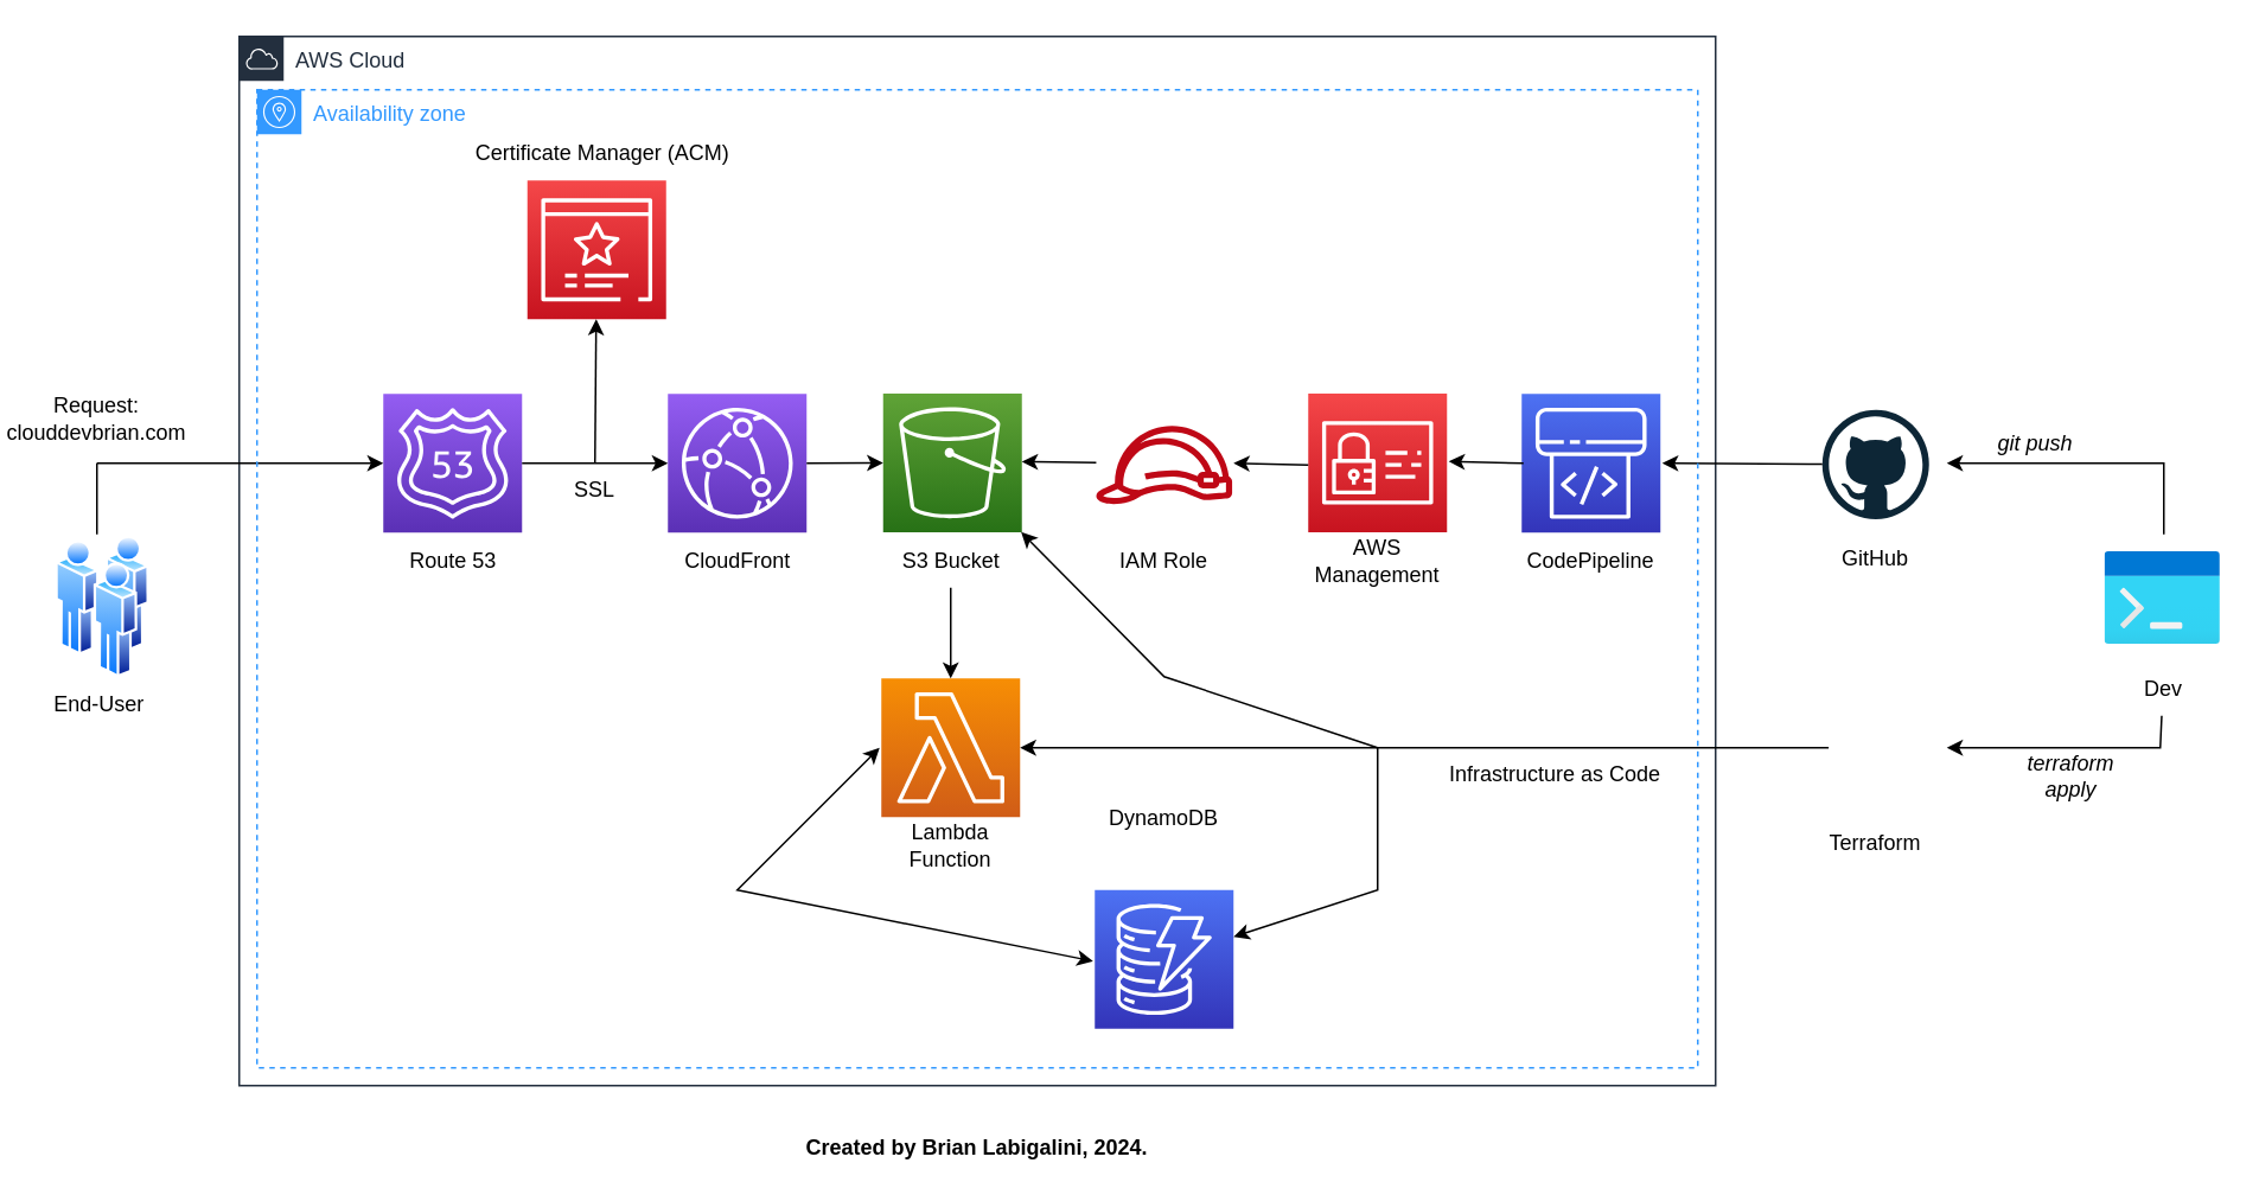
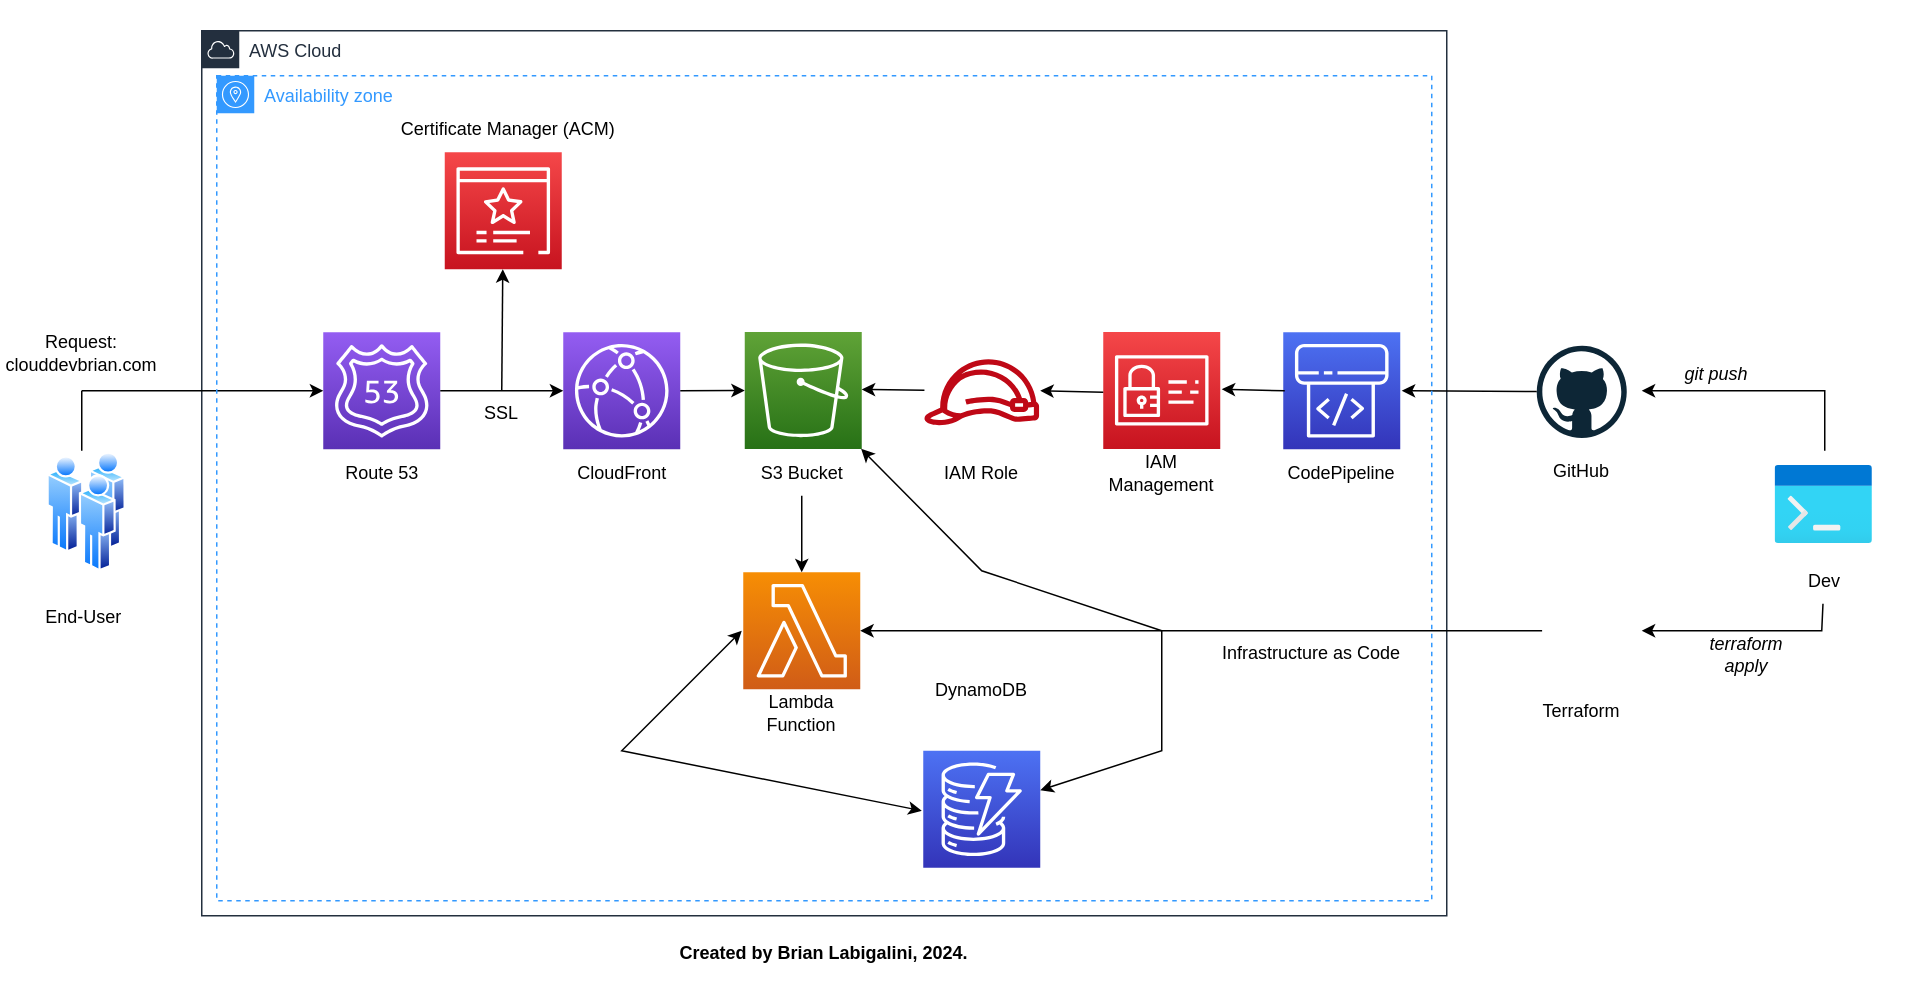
- <mxCell id="20" value="AWS Management" style="text;strokeColor=none;align=center;fillColor=none;html=1;verticalAlign=middle;whiteSpace=wrap;rounded=0;" vertex="1" parent="14"><mxGeometry x="610" y="280" width="60" height="30" as="geometry" /></mxCell>
+ <mxCell id="20" value="IAM Management" style="text;strokeColor=none;align=center;fillColor=none;html=1;verticalAlign=middle;whiteSpace=wrap;rounded=0;" vertex="1" parent="14"><mxGeometry x="610" y="280" width="60" height="30" as="geometry" /></mxCell>
- <mxCell id="27" value="End-User" style="text;html=1;resizable=0;autosize=1;align=center;verticalAlign=middle;points=[];fillColor=none;strokeColor=none;rounded=0;" parent="1" vertex="1"><mxGeometry x="20" y="381" width="70" height="30" as="geometry" /></mxCell>
+ <mxCell id="27" value="End-User" style="text;html=1;resizable=0;autosize=1;align=center;verticalAlign=middle;points=[];fillColor=none;strokeColor=none;rounded=0;" parent="1" vertex="1"><mxGeometry x="20" y="396" width="70" height="30" as="geometry" /></mxCell>
- <mxCell id="35" value="&lt;b&gt;Created by Brian Labigalini, 2024.&lt;/b&gt;" style="text;strokeColor=none;align=center;fillColor=none;html=1;verticalAlign=middle;whiteSpace=wrap;rounded=0;" vertex="1" parent="1"><mxGeometry x="134" y="630" width="830" height="30" as="geometry" /></mxCell>
+ <mxCell id="35" value="&lt;b&gt;Created by Brian Labigalini, 2024.&lt;/b&gt;" style="text;strokeColor=none;align=center;fillColor=none;html=1;verticalAlign=middle;whiteSpace=wrap;rounded=0;" vertex="1" parent="1"><mxGeometry x="134" y="620" width="830" height="30" as="geometry" /></mxCell>
